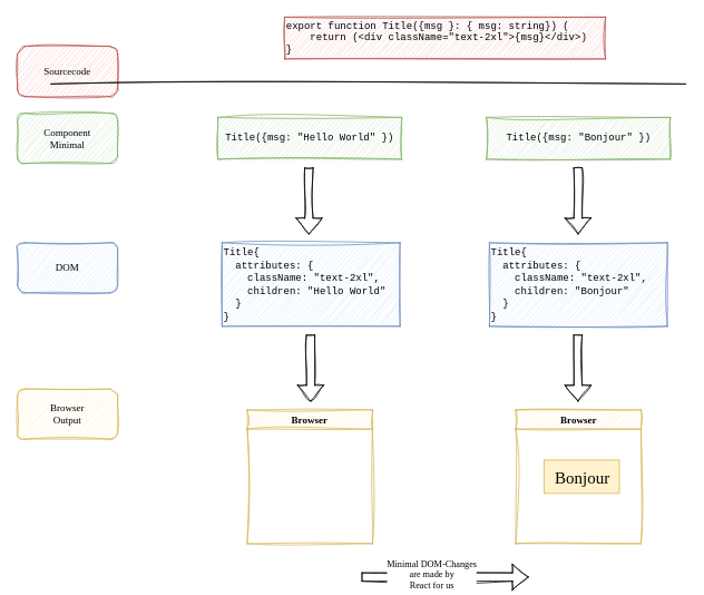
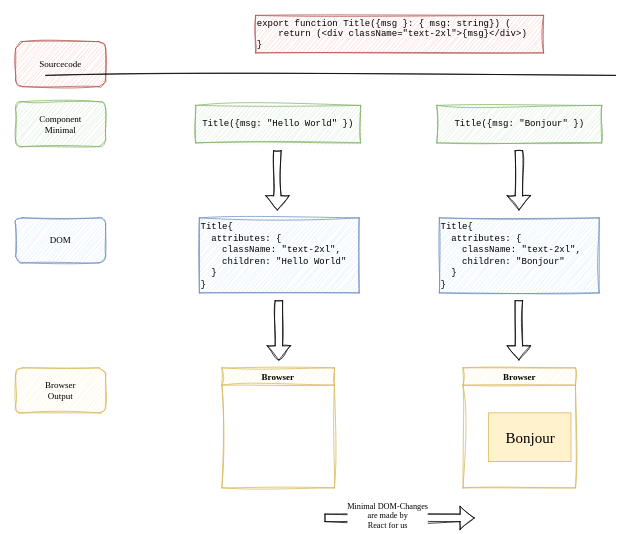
- <mxCell id="17" value="&lt;span style=&quot;font-weight: normal;&quot;&gt;Browser&lt;br&gt;Output&lt;/span&gt;" style="rounded=1;whiteSpace=wrap;html=1;sketch=1;hachureGap=4;jiggle=2;curveFitting=1;fontFamily=Architects Daughter;fontSource=https%3A%2F%2Ffonts.googleapis.com%2Fcss%3Ffamily%3DArchitects%2BDaughter;fontStyle=1;fillColor=#fff2cc;strokeColor=#d6b656;" vertex="1" parent="1"><mxGeometry x="20" y="465" width="120" height="60" as="geometry" /></mxCell>
+ <mxCell id="17" value="&lt;span style=&quot;font-weight: normal;&quot;&gt;Browser&lt;br&gt;Output&lt;/span&gt;" style="rounded=1;whiteSpace=wrap;html=1;sketch=1;hachureGap=4;jiggle=2;curveFitting=1;fontFamily=Architects Daughter;fontSource=https%3A%2F%2Ffonts.googleapis.com%2Fcss%3Ffamily%3DArchitects%2BDaughter;fontStyle=1;fillColor=#fff2cc;strokeColor=#d6b656;" vertex="1" parent="1"><mxGeometry x="20" y="490" width="120" height="60" as="geometry" /></mxCell>
- <mxCell id="11" value="&lt;font style=&quot;font-size: 20px;&quot;&gt;Bonjour&lt;/font&gt;" style="text;html=1;align=center;verticalAlign=middle;resizable=0;points=[];autosize=1;strokeColor=#d6b656;fillColor=#fff2cc;fontFamily=Architects Daughter;fontSource=https%3A%2F%2Ffonts.googleapis.com%2Fcss%3Ffamily%3DArchitects%2BDaughter;" vertex="1" parent="10"><mxGeometry x="34" y="60" width="90" height="40" as="geometry" /></mxCell>
+ <mxCell id="11" value="&lt;font style=&quot;font-size: 20px;&quot;&gt;Bonjour&lt;/font&gt;" style="text;html=1;align=center;verticalAlign=middle;resizable=0;points=[];autosize=1;strokeColor=#d6b656;fillColor=#fff2cc;fontFamily=Architects Daughter;fontSource=https%3A%2F%2Ffonts.googleapis.com%2Fcss%3Ffamily%3DArchitects%2BDaughter;" vertex="1" parent="10"><mxGeometry x="34" y="60" width="110" height="65" as="geometry" /></mxCell>
